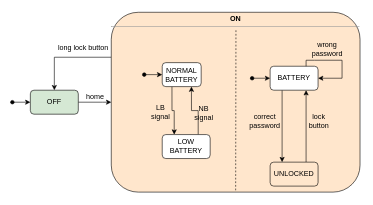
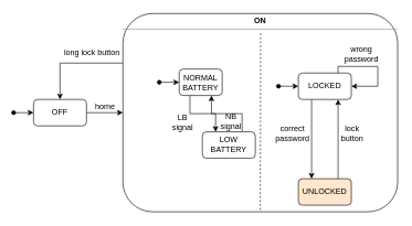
- <mxCell id="10" value="BATTERY" style="rounded=1;whiteSpace=wrap;html=1;" vertex="1" parent="1"><mxGeometry x="450" y="110" width="80" height="40" as="geometry" /></mxCell>
+ <mxCell id="10" value="LOCKED" style="rounded=1;whiteSpace=wrap;html=1;" vertex="1" parent="1"><mxGeometry x="450" y="110" width="80" height="40" as="geometry" /></mxCell>
- <mxCell id="7" value="OFF" style="rounded=1;whiteSpace=wrap;html=1;fillColor=#d5e8d4;" vertex="1" parent="1"><mxGeometry x="50" y="150" width="80" height="40" as="geometry" /></mxCell>
+ <mxCell id="7" value="OFF" style="rounded=1;whiteSpace=wrap;html=1;" vertex="1" parent="1"><mxGeometry x="50" y="150" width="80" height="40" as="geometry" /></mxCell>
- <mxCell id="4" value="&lt;p style=&quot;margin: 0px ; margin-top: 4px ; text-align: center&quot;&gt;&lt;b&gt;ON&lt;/b&gt;&lt;br&gt;&lt;/p&gt;&lt;hr size=&quot;1&quot;&gt;&lt;div style=&quot;height: 2px&quot;&gt;&lt;/div&gt;" style="verticalAlign=top;align=left;overflow=fill;fontSize=12;fontFamily=Helvetica;html=1;rounded=1;fillColor=#ffe6cc;" vertex="1" parent="1"><mxGeometry x="185" y="20" width="415" height="300" as="geometry" /></mxCell>
+ <mxCell id="4" value="&lt;p style=&quot;margin: 0px ; margin-top: 4px ; text-align: center&quot;&gt;&lt;b&gt;ON&lt;/b&gt;&lt;br&gt;&lt;/p&gt;&lt;hr size=&quot;1&quot;&gt;&lt;div style=&quot;height: 2px&quot;&gt;&lt;/div&gt;" style="verticalAlign=top;align=left;overflow=fill;fontSize=12;fontFamily=Helvetica;html=1;rounded=1;" vertex="1" parent="1"><mxGeometry x="185" y="20" width="415" height="300" as="geometry" /></mxCell>
- <mxCell id="21" value="&lt;div&gt;LOW&lt;/div&gt;&lt;div&gt;BATTERY&lt;br&gt;&lt;/div&gt;" style="rounded=1;whiteSpace=wrap;html=1;" vertex="1" parent="1"><mxGeometry x="270" y="224" width="80" height="40" as="geometry" /></mxCell>
+ <mxCell id="21" value="&lt;div&gt;LOW&lt;/div&gt;&lt;div&gt;BATTERY&lt;br&gt;&lt;/div&gt;" style="rounded=1;whiteSpace=wrap;html=1;" vertex="1" parent="1"><mxGeometry x="305" y="199" width="80" height="40" as="geometry" /></mxCell>
